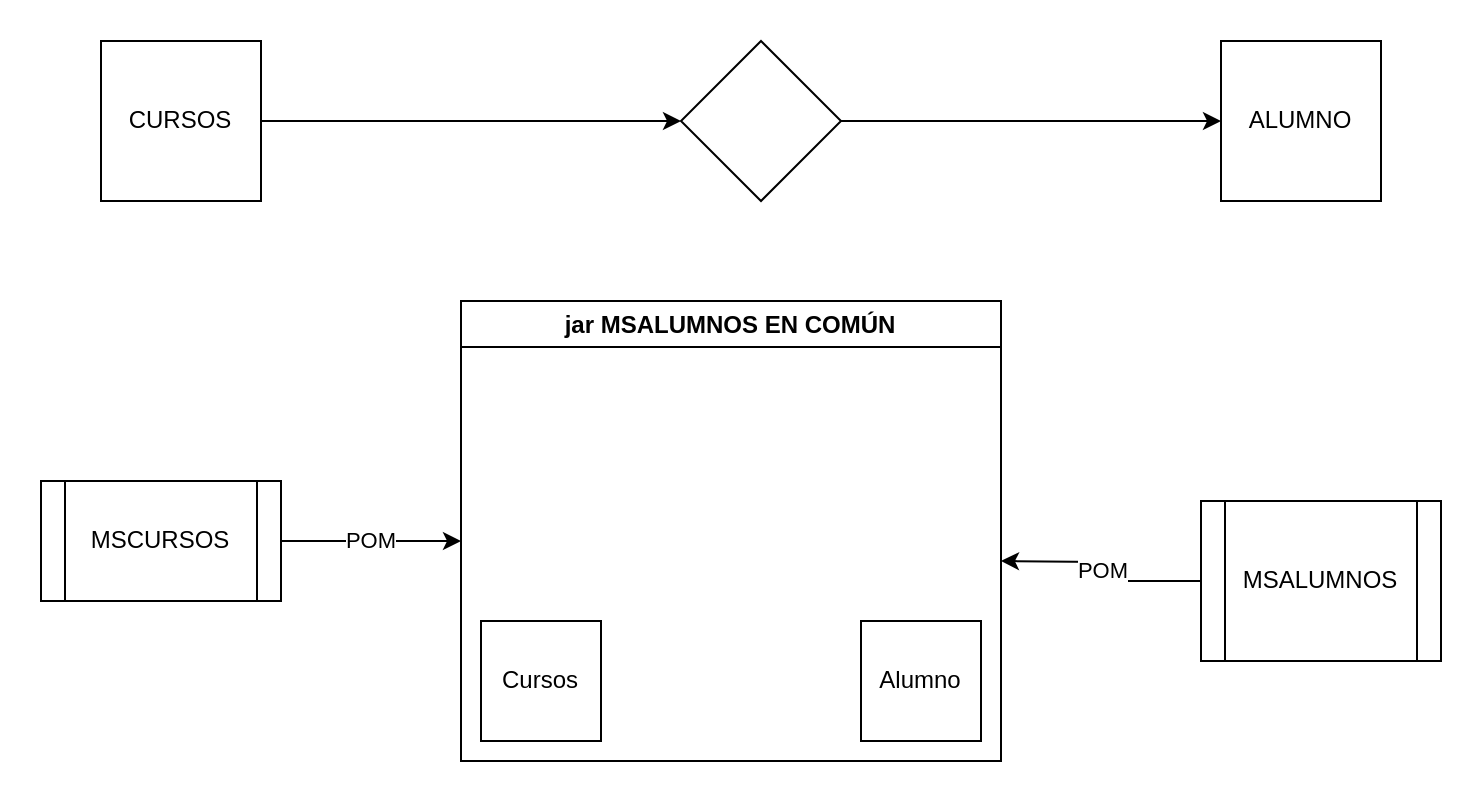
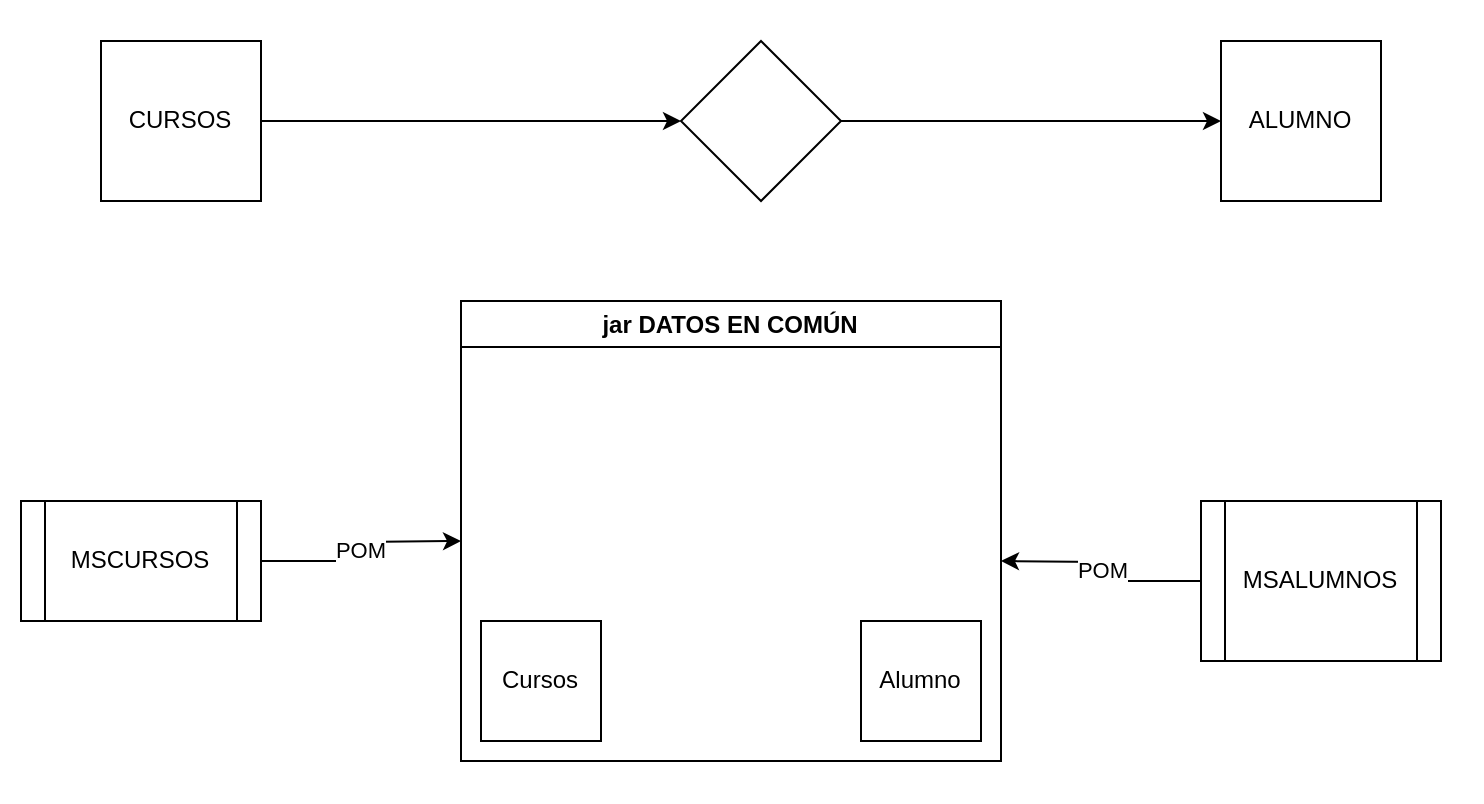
- <mxCell id="11" value="jar MSALUMNOS EN COMÚN" style="swimlane;" vertex="1" parent="1"><mxGeometry x="230" y="150" width="270" height="230" as="geometry" /></mxCell>
+ <mxCell id="11" value="jar DATOS EN COMÚN" style="swimlane;" vertex="1" parent="1"><mxGeometry x="230" y="150" width="270" height="230" as="geometry" /></mxCell>
- <mxCell id="8" value="MSCURSOS" style="shape=process;whiteSpace=wrap;html=1;backgroundOutline=1;" vertex="1" parent="1"><mxGeometry x="20" y="240" width="120" height="60" as="geometry" /></mxCell>
+ <mxCell id="8" value="MSCURSOS" style="shape=process;whiteSpace=wrap;html=1;backgroundOutline=1;" vertex="1" parent="1"><mxGeometry x="10" y="250" width="120" height="60" as="geometry" /></mxCell>
